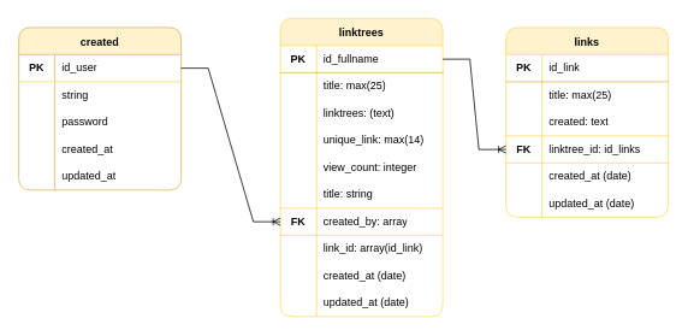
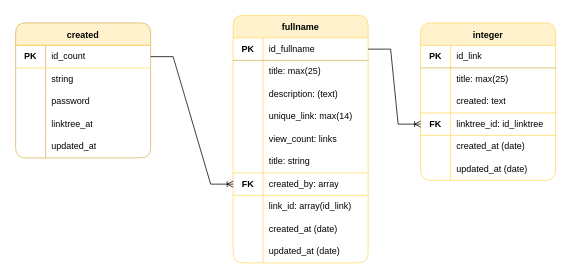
- <mxCell id="18" value="linktrees" style="shape=table;startSize=30;container=1;collapsible=0;childLayout=tableLayout;fixedRows=1;rowLines=0;fontStyle=1;rounded=1;fillStyle=auto;strokeWidth=1;fillColor=#fff2cc;strokeColor=#FFD966;swimlaneFillColor=default;swimlaneLine=1;" vertex="1" parent="1"><mxGeometry x="310" y="20" width="180" height="330" as="geometry" /></mxCell>
+ <mxCell id="18" value="fullname" style="shape=table;startSize=30;container=1;collapsible=0;childLayout=tableLayout;fixedRows=1;rowLines=0;fontStyle=1;rounded=1;fillStyle=auto;strokeWidth=1;fillColor=#fff2cc;strokeColor=#FFD966;swimlaneFillColor=default;swimlaneLine=1;" vertex="1" parent="1"><mxGeometry x="310" y="20" width="180" height="330" as="geometry" /></mxCell>
- <mxCell id="50" value="links" style="shape=table;startSize=30;container=1;collapsible=0;childLayout=tableLayout;fixedRows=1;rowLines=0;fontStyle=1;rounded=1;fillStyle=auto;strokeWidth=1;fillColor=#fff2cc;strokeColor=#FFD966;swimlaneFillColor=default;swimlaneLine=1;" vertex="1" parent="1"><mxGeometry x="560" y="30" width="180" height="210" as="geometry" /></mxCell>
+ <mxCell id="50" value="integer" style="shape=table;startSize=30;container=1;collapsible=0;childLayout=tableLayout;fixedRows=1;rowLines=0;fontStyle=1;rounded=1;fillStyle=auto;strokeWidth=1;fillColor=#fff2cc;strokeColor=#FFD966;swimlaneFillColor=default;swimlaneLine=1;" vertex="1" parent="1"><mxGeometry x="560" y="30" width="180" height="210" as="geometry" /></mxCell>
- <mxCell id="5" value="id_user" style="shape=partialRectangle;html=1;whiteSpace=wrap;connectable=0;fillColor=none;top=0;left=0;bottom=0;right=0;align=left;spacingLeft=6;overflow=hidden;rounded=0;fillStyle=auto;strokeWidth=0;" vertex="1" parent="3"><mxGeometry x="40" width="140" height="30" as="geometry"><mxRectangle width="140" height="30" as="alternateBounds" /></mxGeometry></mxCell>
+ <mxCell id="5" value="id_count" style="shape=partialRectangle;html=1;whiteSpace=wrap;connectable=0;fillColor=none;top=0;left=0;bottom=0;right=0;align=left;spacingLeft=6;overflow=hidden;rounded=0;fillStyle=auto;strokeWidth=0;" vertex="1" parent="3"><mxGeometry x="40" width="140" height="30" as="geometry"><mxRectangle width="140" height="30" as="alternateBounds" /></mxGeometry></mxCell>
- <mxCell id="27" value="linktrees: (text)" style="shape=partialRectangle;html=1;whiteSpace=wrap;connectable=0;fillColor=none;top=0;left=0;bottom=0;right=0;align=left;spacingLeft=6;overflow=hidden;rounded=0;fillStyle=auto;strokeWidth=0;" vertex="1" parent="25"><mxGeometry x="40" width="140" height="30" as="geometry"><mxRectangle width="140" height="30" as="alternateBounds" /></mxGeometry></mxCell>
+ <mxCell id="27" value="description: (text)" style="shape=partialRectangle;html=1;whiteSpace=wrap;connectable=0;fillColor=none;top=0;left=0;bottom=0;right=0;align=left;spacingLeft=6;overflow=hidden;rounded=0;fillStyle=auto;strokeWidth=0;" vertex="1" parent="25"><mxGeometry x="40" width="140" height="30" as="geometry"><mxRectangle width="140" height="30" as="alternateBounds" /></mxGeometry></mxCell>
- <mxCell id="14" value="created_at" style="shape=partialRectangle;html=1;whiteSpace=wrap;connectable=0;fillColor=none;top=0;left=0;bottom=0;right=0;align=left;spacingLeft=6;overflow=hidden;rounded=0;fillStyle=auto;strokeWidth=0;" vertex="1" parent="12"><mxGeometry x="40" width="140" height="30" as="geometry"><mxRectangle width="140" height="30" as="alternateBounds" /></mxGeometry></mxCell>
+ <mxCell id="14" value="linktree_at" style="shape=partialRectangle;html=1;whiteSpace=wrap;connectable=0;fillColor=none;top=0;left=0;bottom=0;right=0;align=left;spacingLeft=6;overflow=hidden;rounded=0;fillStyle=auto;strokeWidth=0;" vertex="1" parent="12"><mxGeometry x="40" width="140" height="30" as="geometry"><mxRectangle width="140" height="30" as="alternateBounds" /></mxGeometry></mxCell>
- <mxCell id="62" value="linktree_id: id_links" style="shape=partialRectangle;html=1;whiteSpace=wrap;connectable=0;fillColor=none;top=0;left=0;bottom=0;right=0;align=left;spacingLeft=6;overflow=hidden;rounded=0;fillStyle=auto;strokeWidth=0;" vertex="1" parent="60"><mxGeometry x="40" width="140" height="30" as="geometry"><mxRectangle width="140" height="30" as="alternateBounds" /></mxGeometry></mxCell>
+ <mxCell id="62" value="linktree_id: id_linktree" style="shape=partialRectangle;html=1;whiteSpace=wrap;connectable=0;fillColor=none;top=0;left=0;bottom=0;right=0;align=left;spacingLeft=6;overflow=hidden;rounded=0;fillStyle=auto;strokeWidth=0;" vertex="1" parent="60"><mxGeometry x="40" width="140" height="30" as="geometry"><mxRectangle width="140" height="30" as="alternateBounds" /></mxGeometry></mxCell>
- <mxCell id="33" value="view_count: integer" style="shape=partialRectangle;html=1;whiteSpace=wrap;connectable=0;fillColor=none;top=0;left=0;bottom=0;right=0;align=left;spacingLeft=6;overflow=hidden;rounded=0;fillStyle=auto;strokeWidth=0;" vertex="1" parent="31"><mxGeometry x="40" width="140" height="30" as="geometry"><mxRectangle width="140" height="30" as="alternateBounds" /></mxGeometry></mxCell>
+ <mxCell id="33" value="view_count: links" style="shape=partialRectangle;html=1;whiteSpace=wrap;connectable=0;fillColor=none;top=0;left=0;bottom=0;right=0;align=left;spacingLeft=6;overflow=hidden;rounded=0;fillStyle=auto;strokeWidth=0;" vertex="1" parent="31"><mxGeometry x="40" width="140" height="30" as="geometry"><mxRectangle width="140" height="30" as="alternateBounds" /></mxGeometry></mxCell>
